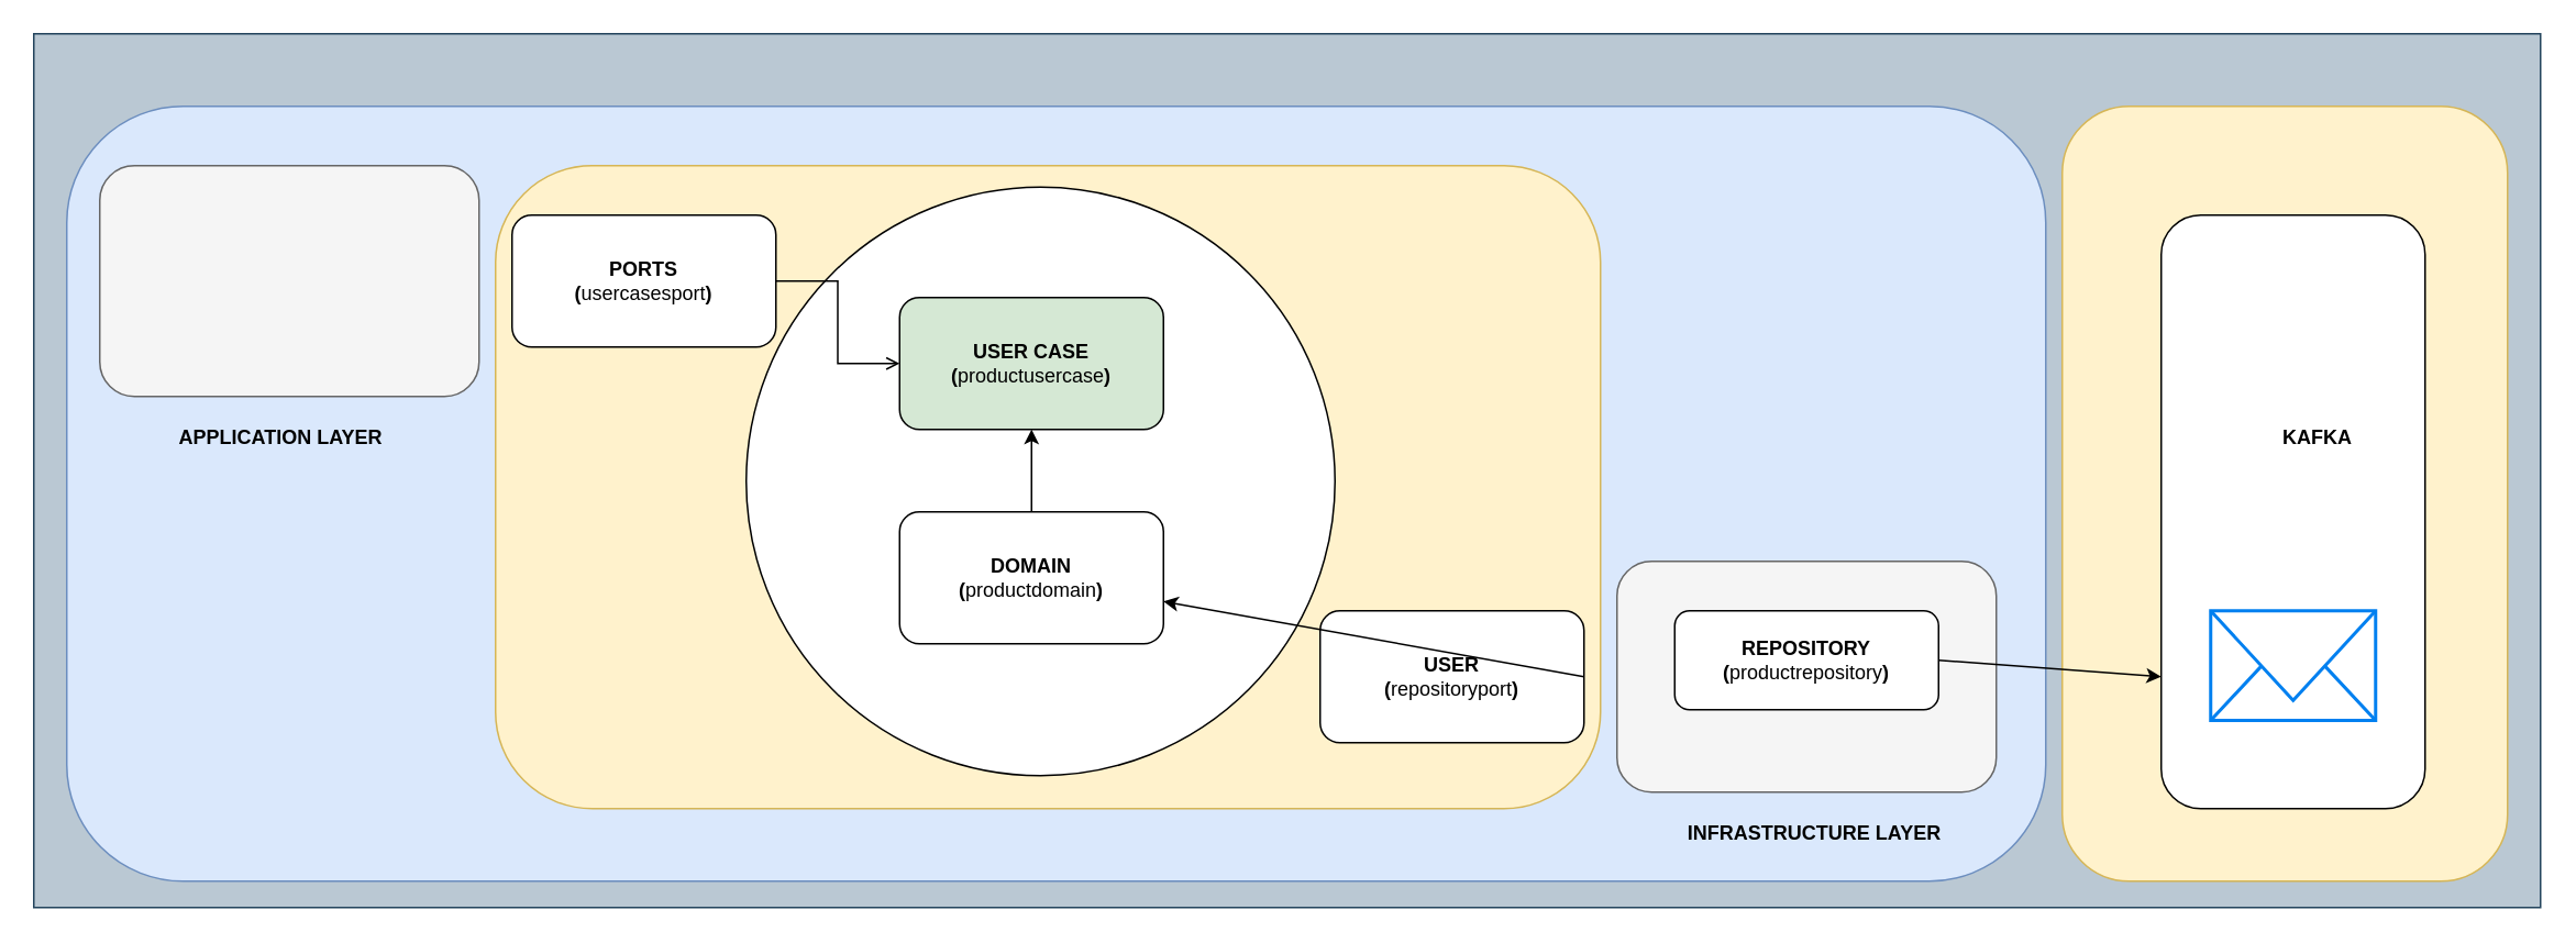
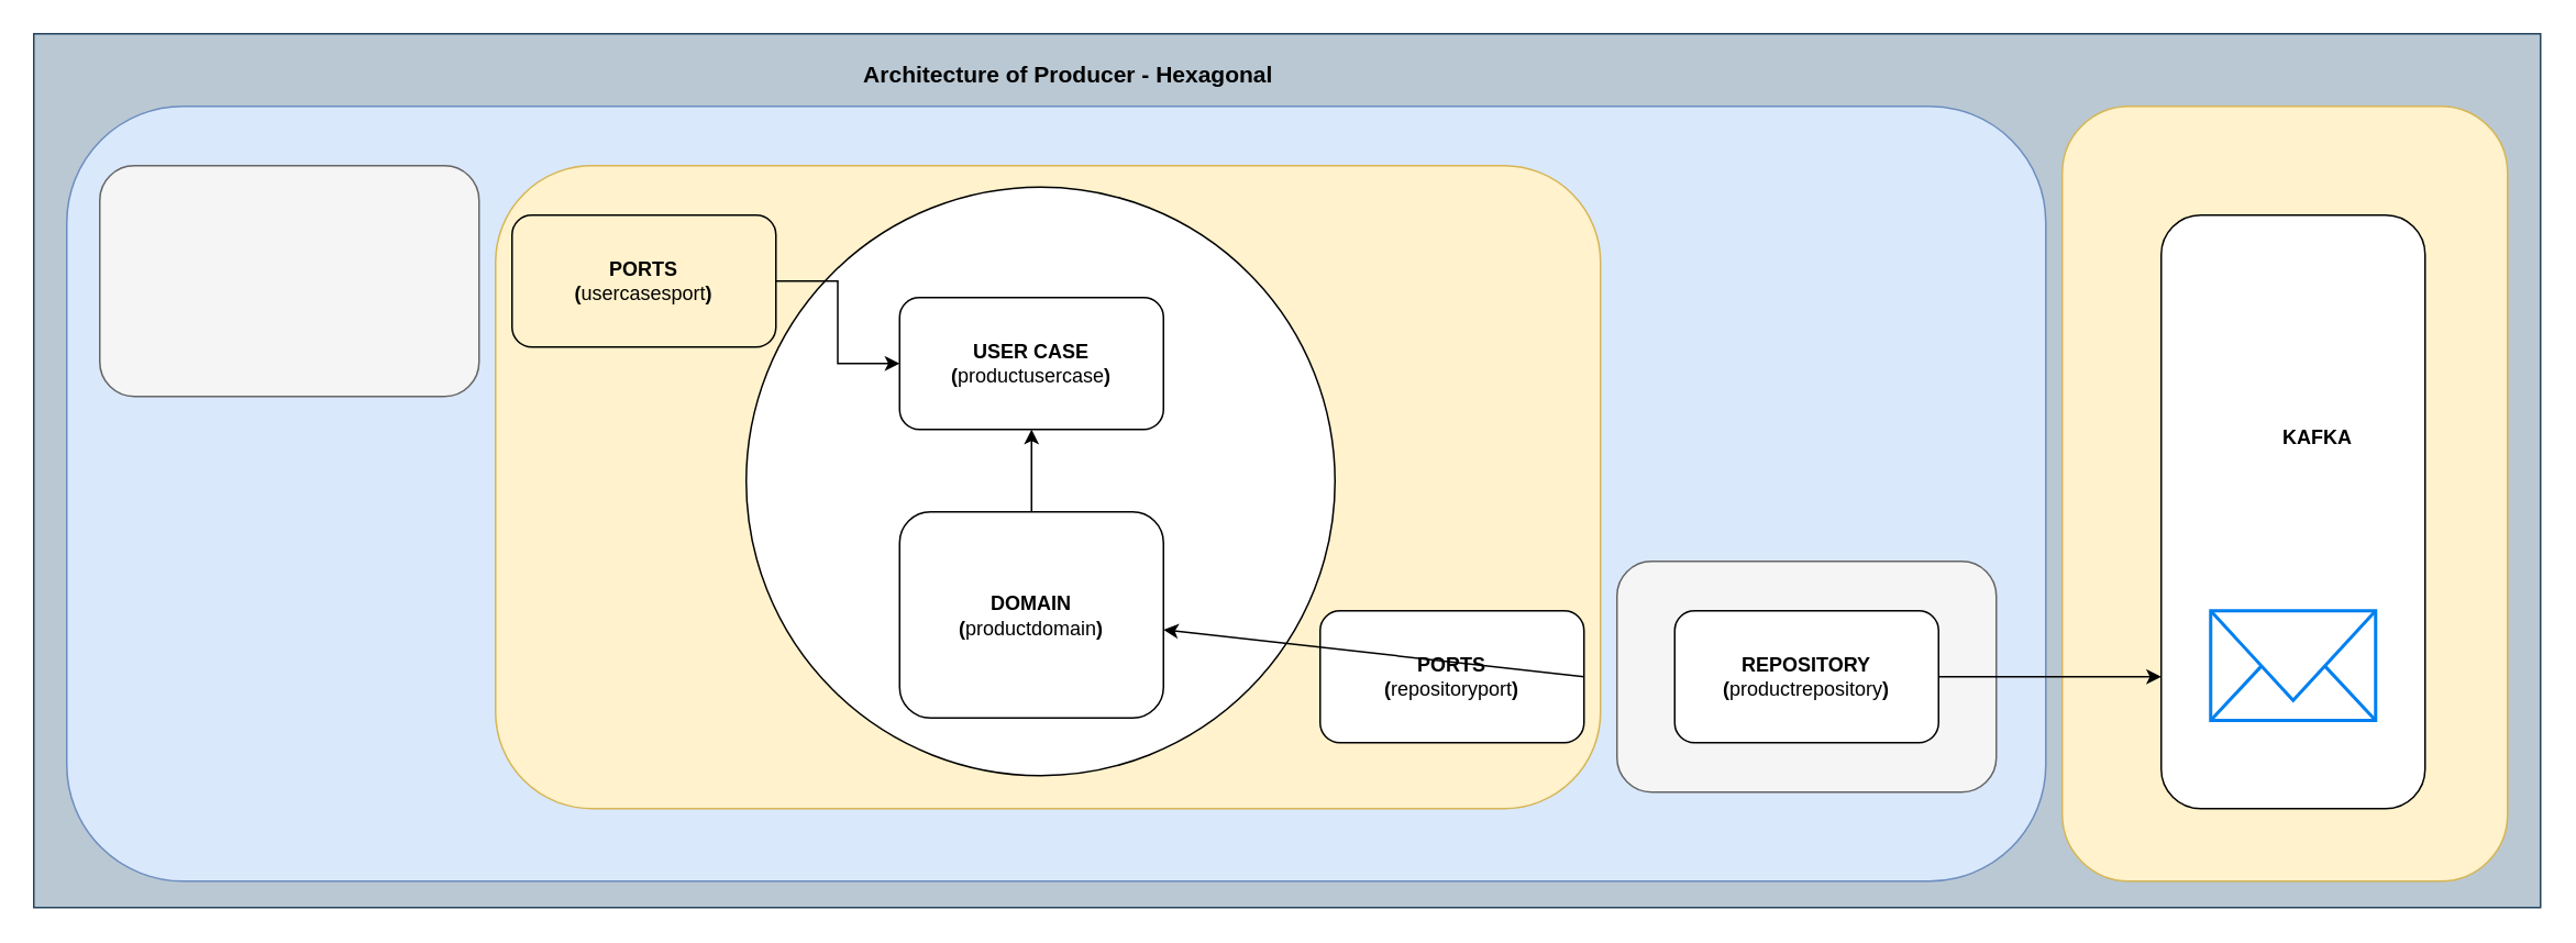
+ <mxCell id="4" value="Architecture of Producer - Hexagonal" style="text;html=1;strokeColor=none;fillColor=none;align=center;verticalAlign=middle;whiteSpace=wrap;rounded=0;fontStyle=1;fontSize=14;" vertex="1" parent="1"><mxGeometry x="520" y="30" width="255" height="30" as="geometry" /></mxCell>
- <mxCell id="13" value="&lt;b&gt;PORTS&lt;/b&gt;&lt;br&gt;&lt;b&gt;(&lt;/b&gt;usercasesport&lt;b&gt;)&lt;/b&gt;" style="rounded=1;whiteSpace=wrap;html=1;" vertex="1" parent="1"><mxGeometry x="310" y="130" width="160" height="80" as="geometry" /></mxCell>
+ <mxCell id="13" value="&lt;b&gt;PORTS&lt;/b&gt;&lt;br&gt;&lt;b&gt;(&lt;/b&gt;usercasesport&lt;b&gt;)&lt;/b&gt;" style="rounded=1;whiteSpace=wrap;html=1;fillColor=#fff2cc;" vertex="1" parent="1"><mxGeometry x="310" y="130" width="160" height="80" as="geometry" /></mxCell>
- <mxCell id="12" value="" style="edgeStyle=orthogonalEdgeStyle;rounded=0;orthogonalLoop=1;jettySize=auto;html=1;endArrow=open;" edge="1" parent="1" source="13" target="21"><mxGeometry relative="1" as="geometry" /></mxCell>
+ <mxCell id="12" value="" style="edgeStyle=orthogonalEdgeStyle;rounded=0;orthogonalLoop=1;jettySize=auto;html=1;" edge="1" parent="1" source="13" target="21"><mxGeometry relative="1" as="geometry" /></mxCell>
- <mxCell id="21" value="&lt;b&gt;USER CASE&lt;br&gt;(&lt;/b&gt;productusercase&lt;b style=&quot;background-color: initial;&quot;&gt;)&lt;/b&gt;" style="rounded=1;whiteSpace=wrap;html=1;fillColor=#d5e8d4;" vertex="1" parent="1"><mxGeometry x="545" y="180" width="160" height="80" as="geometry" /></mxCell>
+ <mxCell id="21" value="&lt;b&gt;USER CASE&lt;br&gt;(&lt;/b&gt;productusercase&lt;b style=&quot;background-color: initial;&quot;&gt;)&lt;/b&gt;" style="rounded=1;whiteSpace=wrap;html=1;" vertex="1" parent="1"><mxGeometry x="545" y="180" width="160" height="80" as="geometry" /></mxCell>
- <mxCell id="6" value="APPLICATION LAYER" style="text;html=1;strokeColor=none;fillColor=none;align=center;verticalAlign=middle;whiteSpace=wrap;rounded=0;fontStyle=1" vertex="1" parent="1"><mxGeometry x="100" y="250" width="140" height="30" as="geometry" /></mxCell>
- <mxCell id="23" value="&lt;b&gt;DOMAIN&lt;br&gt;(&lt;/b&gt;productdomain&lt;b style=&quot;background-color: initial;&quot;&gt;)&lt;/b&gt;" style="rounded=1;whiteSpace=wrap;html=1;" vertex="1" parent="1"><mxGeometry x="545" y="310" width="160" height="80" as="geometry" /></mxCell>
+ <mxCell id="23" value="&lt;b&gt;DOMAIN&lt;br&gt;(&lt;/b&gt;productdomain&lt;b style=&quot;background-color: initial;&quot;&gt;)&lt;/b&gt;" style="rounded=1;whiteSpace=wrap;html=1;" vertex="1" parent="1"><mxGeometry x="545" y="310" width="160" height="125" as="geometry" /></mxCell>
- <mxCell id="15" value="&lt;b&gt;REPOSITORY&lt;/b&gt;&lt;br&gt;&lt;b&gt;(&lt;/b&gt;productrepository&lt;b style=&quot;background-color: initial;&quot;&gt;)&lt;/b&gt;" style="rounded=1;whiteSpace=wrap;html=1;" vertex="1" parent="1"><mxGeometry x="1015" y="370" width="160" height="60" as="geometry" /></mxCell>
+ <mxCell id="15" value="&lt;b&gt;REPOSITORY&lt;/b&gt;&lt;br&gt;&lt;b&gt;(&lt;/b&gt;productrepository&lt;b style=&quot;background-color: initial;&quot;&gt;)&lt;/b&gt;" style="rounded=1;whiteSpace=wrap;html=1;" vertex="1" parent="1"><mxGeometry x="1015" y="370" width="160" height="80" as="geometry" /></mxCell>
- <mxCell id="14" value="&lt;b&gt;USER&lt;/b&gt;&lt;br&gt;&lt;b&gt;(&lt;/b&gt;repositoryport&lt;b&gt;)&lt;/b&gt;" style="rounded=1;whiteSpace=wrap;html=1;" vertex="1" parent="1"><mxGeometry x="800" y="370" width="160" height="80" as="geometry" /></mxCell>
+ <mxCell id="14" value="&lt;b&gt;PORTS&lt;/b&gt;&lt;br&gt;&lt;b&gt;(&lt;/b&gt;repositoryport&lt;b&gt;)&lt;/b&gt;" style="rounded=1;whiteSpace=wrap;html=1;" vertex="1" parent="1"><mxGeometry x="800" y="370" width="160" height="80" as="geometry" /></mxCell>
- <mxCell id="8" value="INFRASTRUCTURE LAYER" style="text;html=1;strokeColor=none;fillColor=none;align=center;verticalAlign=middle;whiteSpace=wrap;rounded=0;fontStyle=1" vertex="1" parent="1"><mxGeometry x="1010" y="490" width="180" height="30" as="geometry" /></mxCell>
